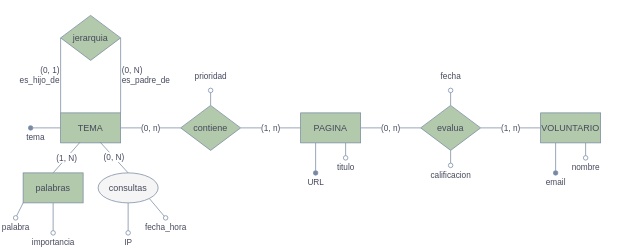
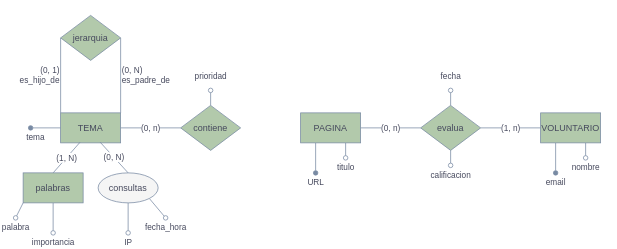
- <mxCell id="13" value="(1, n)" style="edgeStyle=none;rounded=0;orthogonalLoop=1;jettySize=auto;html=1;exitX=1;exitY=0.5;exitDx=0;exitDy=0;entryX=0;entryY=0.5;entryDx=0;entryDy=0;startArrow=none;startFill=0;endArrow=none;endFill=0;strokeColor=#788AA3;fontColor=#46495D;" edge="1" parent="1" source="14" target="8"><mxGeometry relative="1" as="geometry" /></mxCell>
